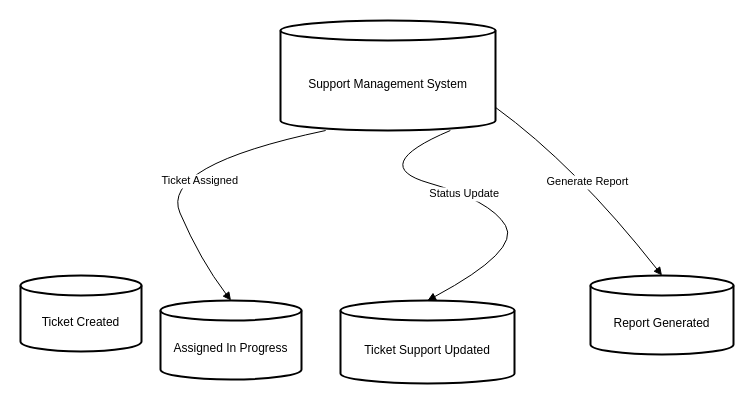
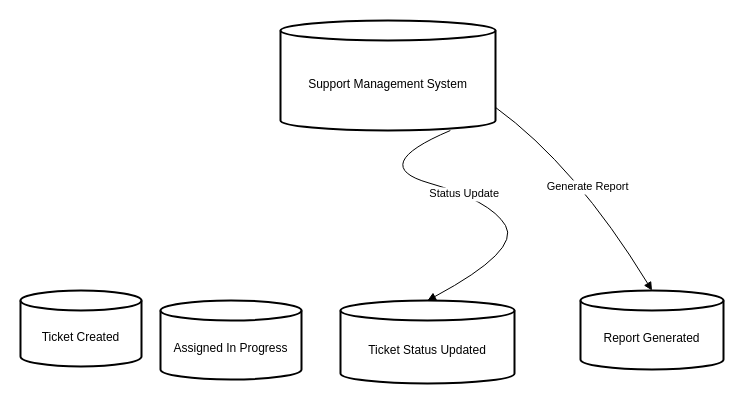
- <mxCell id="7" value="Ticket Assigned" style="curved=1;startArrow=none;endArrow=block;exitX=0.21;exitY=1;entryX=0.5;entryY=0;" parent="1" source="2" target="4" edge="1"><mxGeometry x="-0.179" y="23" relative="1" as="geometry"><Array as="points"><mxPoint x="159" y="165" /><mxPoint x="200" y="260" /></Array><mxPoint as="offset" /></mxGeometry></mxCell>
- <mxCell id="3" value="Ticket Created" style="shape=cylinder3;boundedLbl=1;backgroundOutline=1;size=10;strokeWidth=2;whiteSpace=wrap;" parent="1" vertex="1"><mxGeometry x="20" y="275" width="121" height="76" as="geometry" /></mxCell>
+ <mxCell id="3" value="Ticket Created" style="shape=cylinder3;boundedLbl=1;backgroundOutline=1;size=10;strokeWidth=2;whiteSpace=wrap;" parent="1" vertex="1"><mxGeometry x="20" y="290" width="121" height="76" as="geometry" /></mxCell>
- <mxCell id="6" value="Report Generated" style="shape=cylinder3;boundedLbl=1;backgroundOutline=1;size=10;strokeWidth=2;whiteSpace=wrap;" parent="1" vertex="1"><mxGeometry x="590" y="275" width="143" height="79" as="geometry" /></mxCell>
+ <mxCell id="6" value="Report Generated" style="shape=cylinder3;boundedLbl=1;backgroundOutline=1;size=10;strokeWidth=2;whiteSpace=wrap;" parent="1" vertex="1"><mxGeometry x="580" y="290" width="143" height="79" as="geometry" /></mxCell>
- <mxCell id="5" value="Ticket Support Updated" style="shape=cylinder3;boundedLbl=1;backgroundOutline=1;size=10;strokeWidth=2;whiteSpace=wrap;" parent="1" vertex="1"><mxGeometry x="340" y="300" width="174" height="83" as="geometry" /></mxCell>
+ <mxCell id="5" value="Ticket Status Updated" style="shape=cylinder3;boundedLbl=1;backgroundOutline=1;size=10;strokeWidth=2;whiteSpace=wrap;" parent="1" vertex="1"><mxGeometry x="340" y="300" width="174" height="83" as="geometry" /></mxCell>
